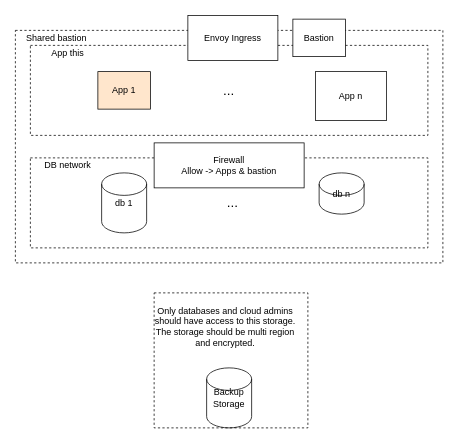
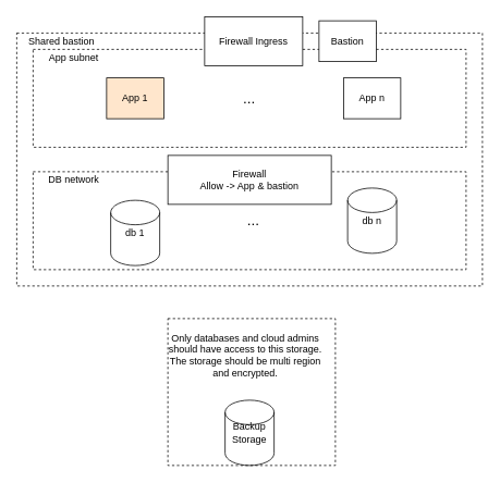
- <mxCell id="5" value="Envoy Ingress" style="rounded=0;whiteSpace=wrap;html=1;" vertex="1" parent="1"><mxGeometry x="250" y="20" width="120" height="60" as="geometry" /></mxCell>
+ <mxCell id="5" value="Firewall Ingress" style="rounded=0;whiteSpace=wrap;html=1;" vertex="1" parent="1"><mxGeometry x="250" y="20" width="120" height="60" as="geometry" /></mxCell>
- <mxCell id="13" value="App this" style="text;html=1;strokeColor=none;fillColor=none;align=center;verticalAlign=middle;whiteSpace=wrap;rounded=0;" vertex="1" parent="1"><mxGeometry x="40" y="60" width="100" height="20" as="geometry" /></mxCell>
+ <mxCell id="13" value="App subnet" style="text;html=1;strokeColor=none;fillColor=none;align=center;verticalAlign=middle;whiteSpace=wrap;rounded=0;" vertex="1" parent="1"><mxGeometry x="40" y="60" width="100" height="20" as="geometry" /></mxCell>
- <mxCell id="7" value="App n" style="rounded=0;whiteSpace=wrap;html=1;" vertex="1" parent="1"><mxGeometry x="420" y="95" width="95" height="65" as="geometry" /></mxCell>
+ <mxCell id="7" value="App n" style="rounded=0;whiteSpace=wrap;html=1;" vertex="1" parent="1"><mxGeometry x="420" y="95" width="70" height="50" as="geometry" /></mxCell>
- <mxCell id="16" value="Firewall&lt;br&gt;Allow -&amp;gt; Apps &amp;amp; bastion" style="rounded=0;whiteSpace=wrap;html=1;fillColor=#ffffff;" vertex="1" parent="1"><mxGeometry x="205" y="190" width="200" height="60" as="geometry" /></mxCell>
+ <mxCell id="16" value="Firewall&lt;br&gt;Allow -&amp;gt; App &amp;amp; bastion" style="rounded=0;whiteSpace=wrap;html=1;fillColor=#ffffff;" vertex="1" parent="1"><mxGeometry x="205" y="190" width="200" height="60" as="geometry" /></mxCell>
- <mxCell id="10" value="db n" style="shape=cylinder2;whiteSpace=wrap;html=1;boundedLbl=1;backgroundOutline=1;size=15;fillColor=#ffffff;" vertex="1" parent="1"><mxGeometry x="425" y="230" width="60" height="55" as="geometry" /></mxCell>
+ <mxCell id="10" value="db n" style="shape=cylinder2;whiteSpace=wrap;html=1;boundedLbl=1;backgroundOutline=1;size=15;fillColor=#ffffff;" vertex="1" parent="1"><mxGeometry x="425" y="230" width="60" height="80" as="geometry" /></mxCell>
- <mxCell id="9" value="db 1" style="shape=cylinder2;whiteSpace=wrap;html=1;boundedLbl=1;backgroundOutline=1;size=15;fillColor=#ffffff;" vertex="1" parent="1"><mxGeometry x="135" y="230" width="60" height="80" as="geometry" /></mxCell>
+ <mxCell id="9" value="db 1" style="shape=cylinder2;whiteSpace=wrap;html=1;boundedLbl=1;backgroundOutline=1;size=15;fillColor=#ffffff;" vertex="1" parent="1"><mxGeometry x="135" y="245" width="60" height="80" as="geometry" /></mxCell>
